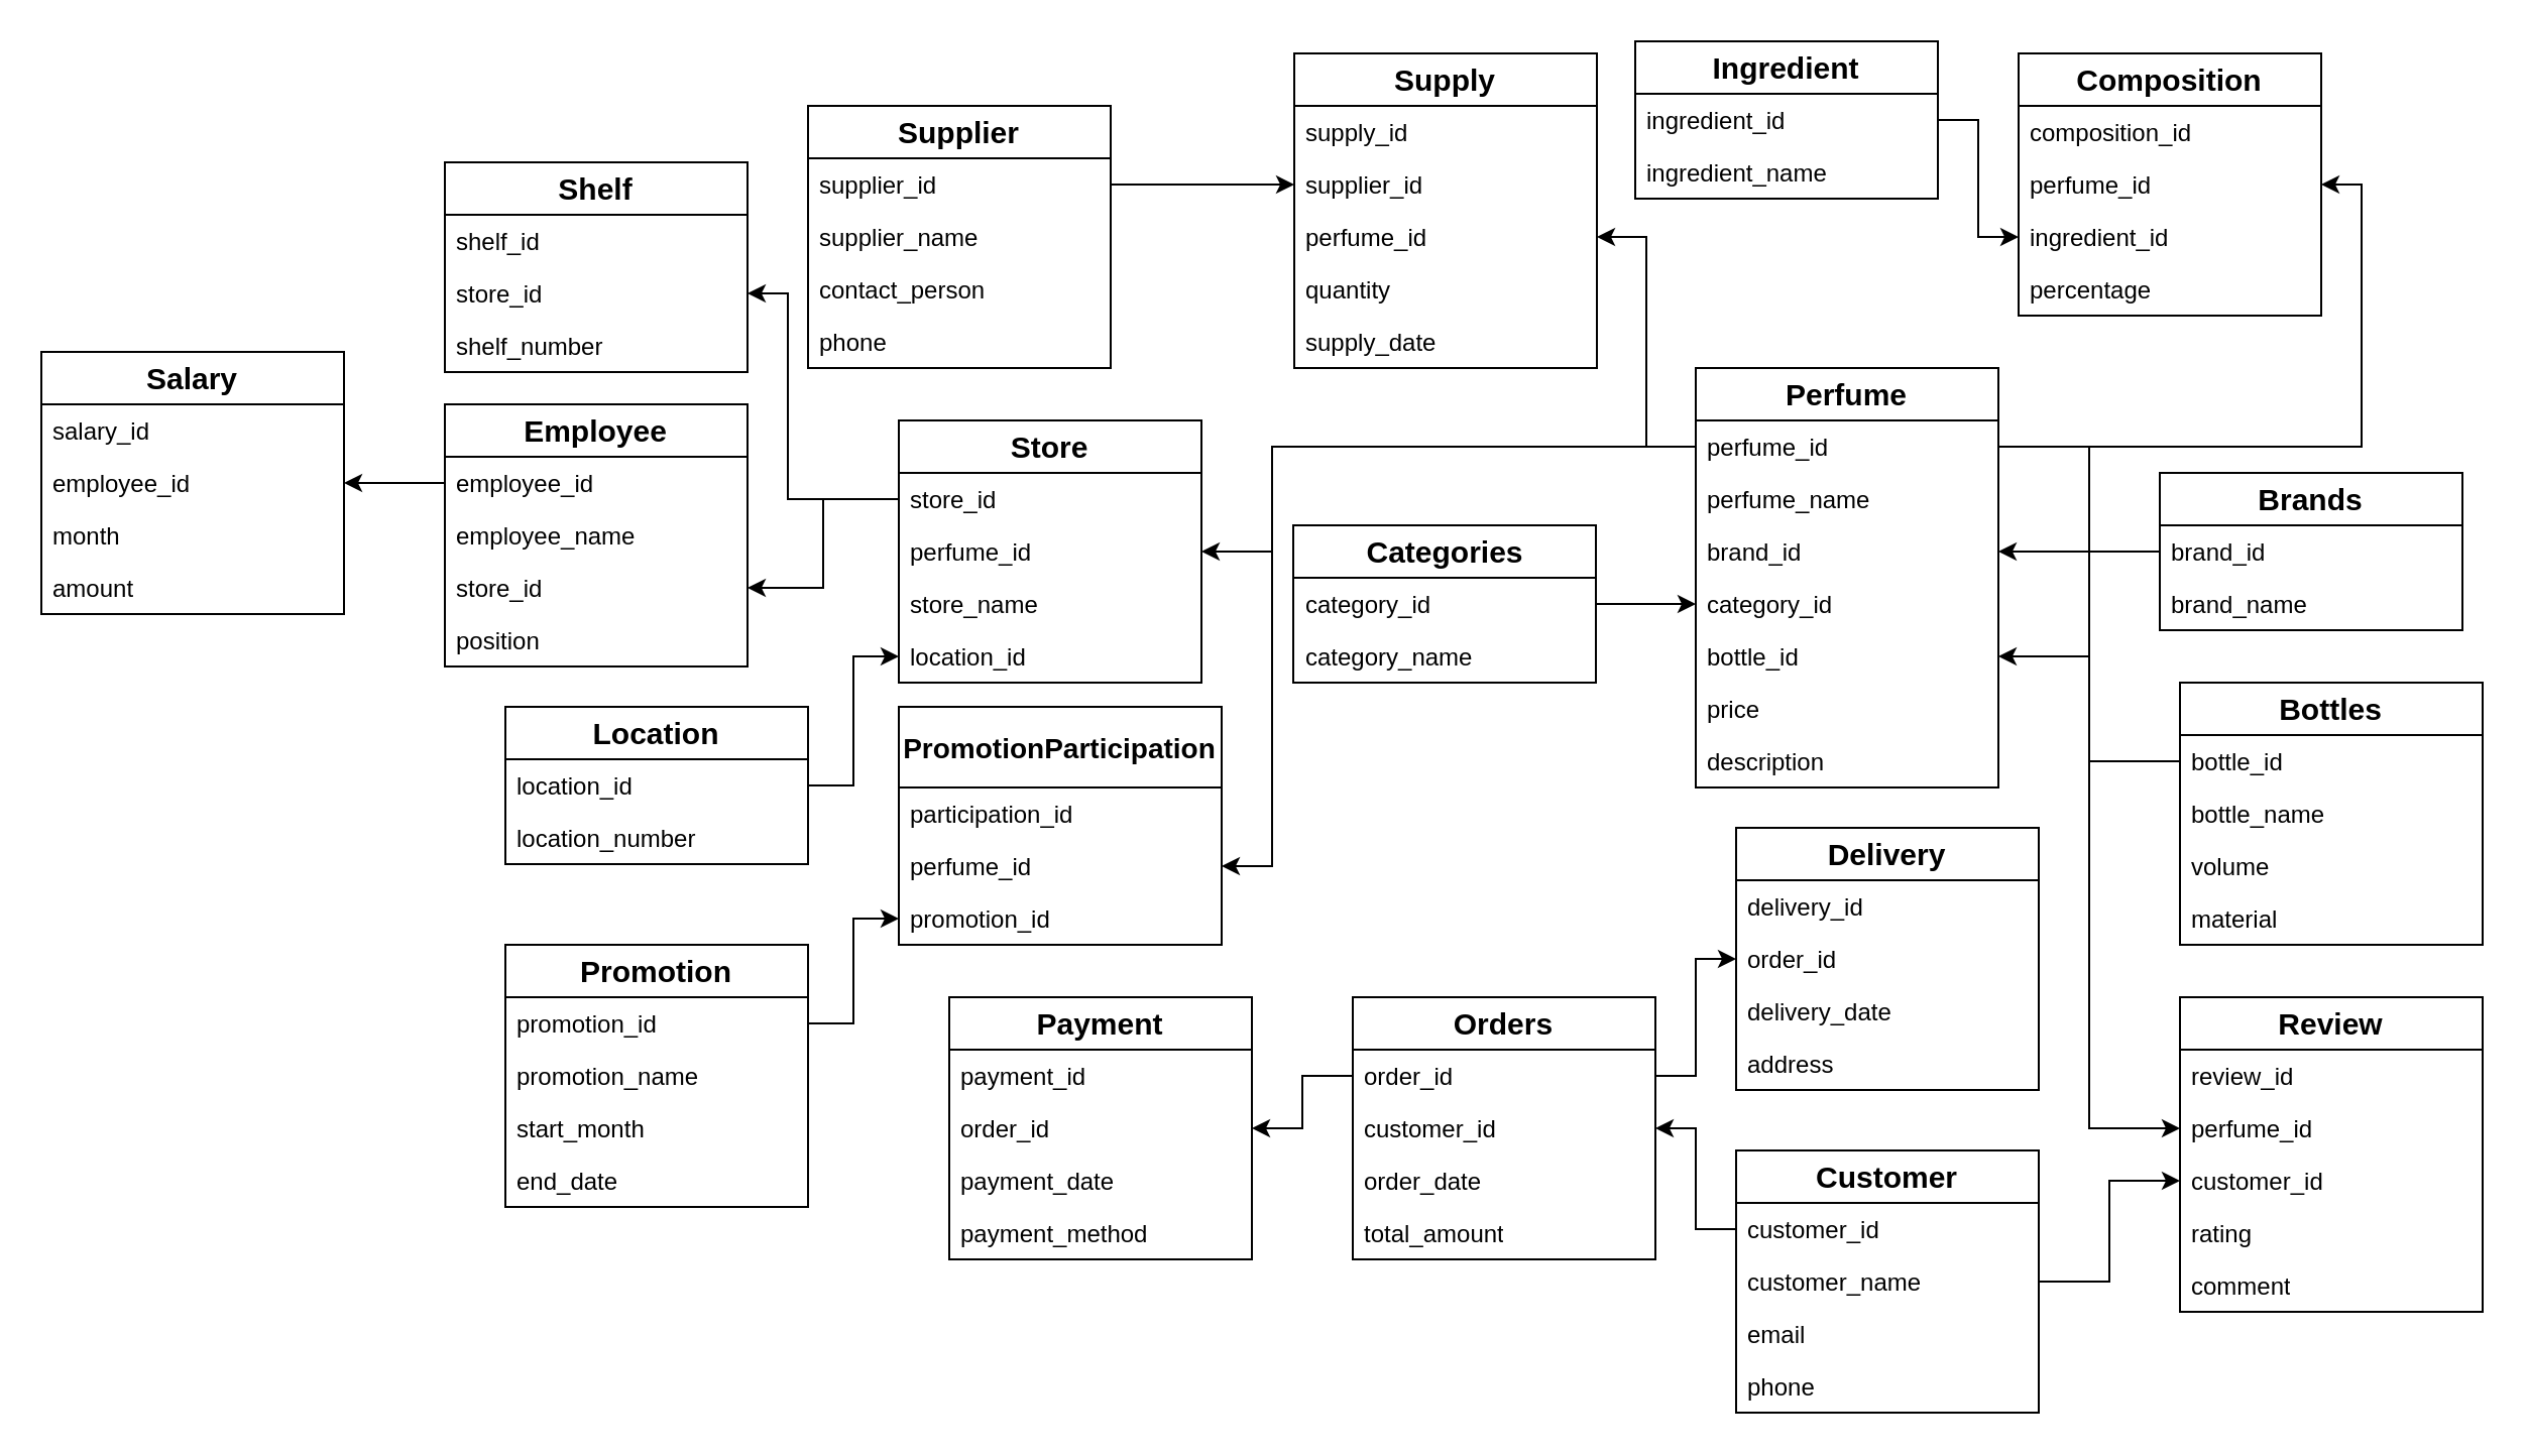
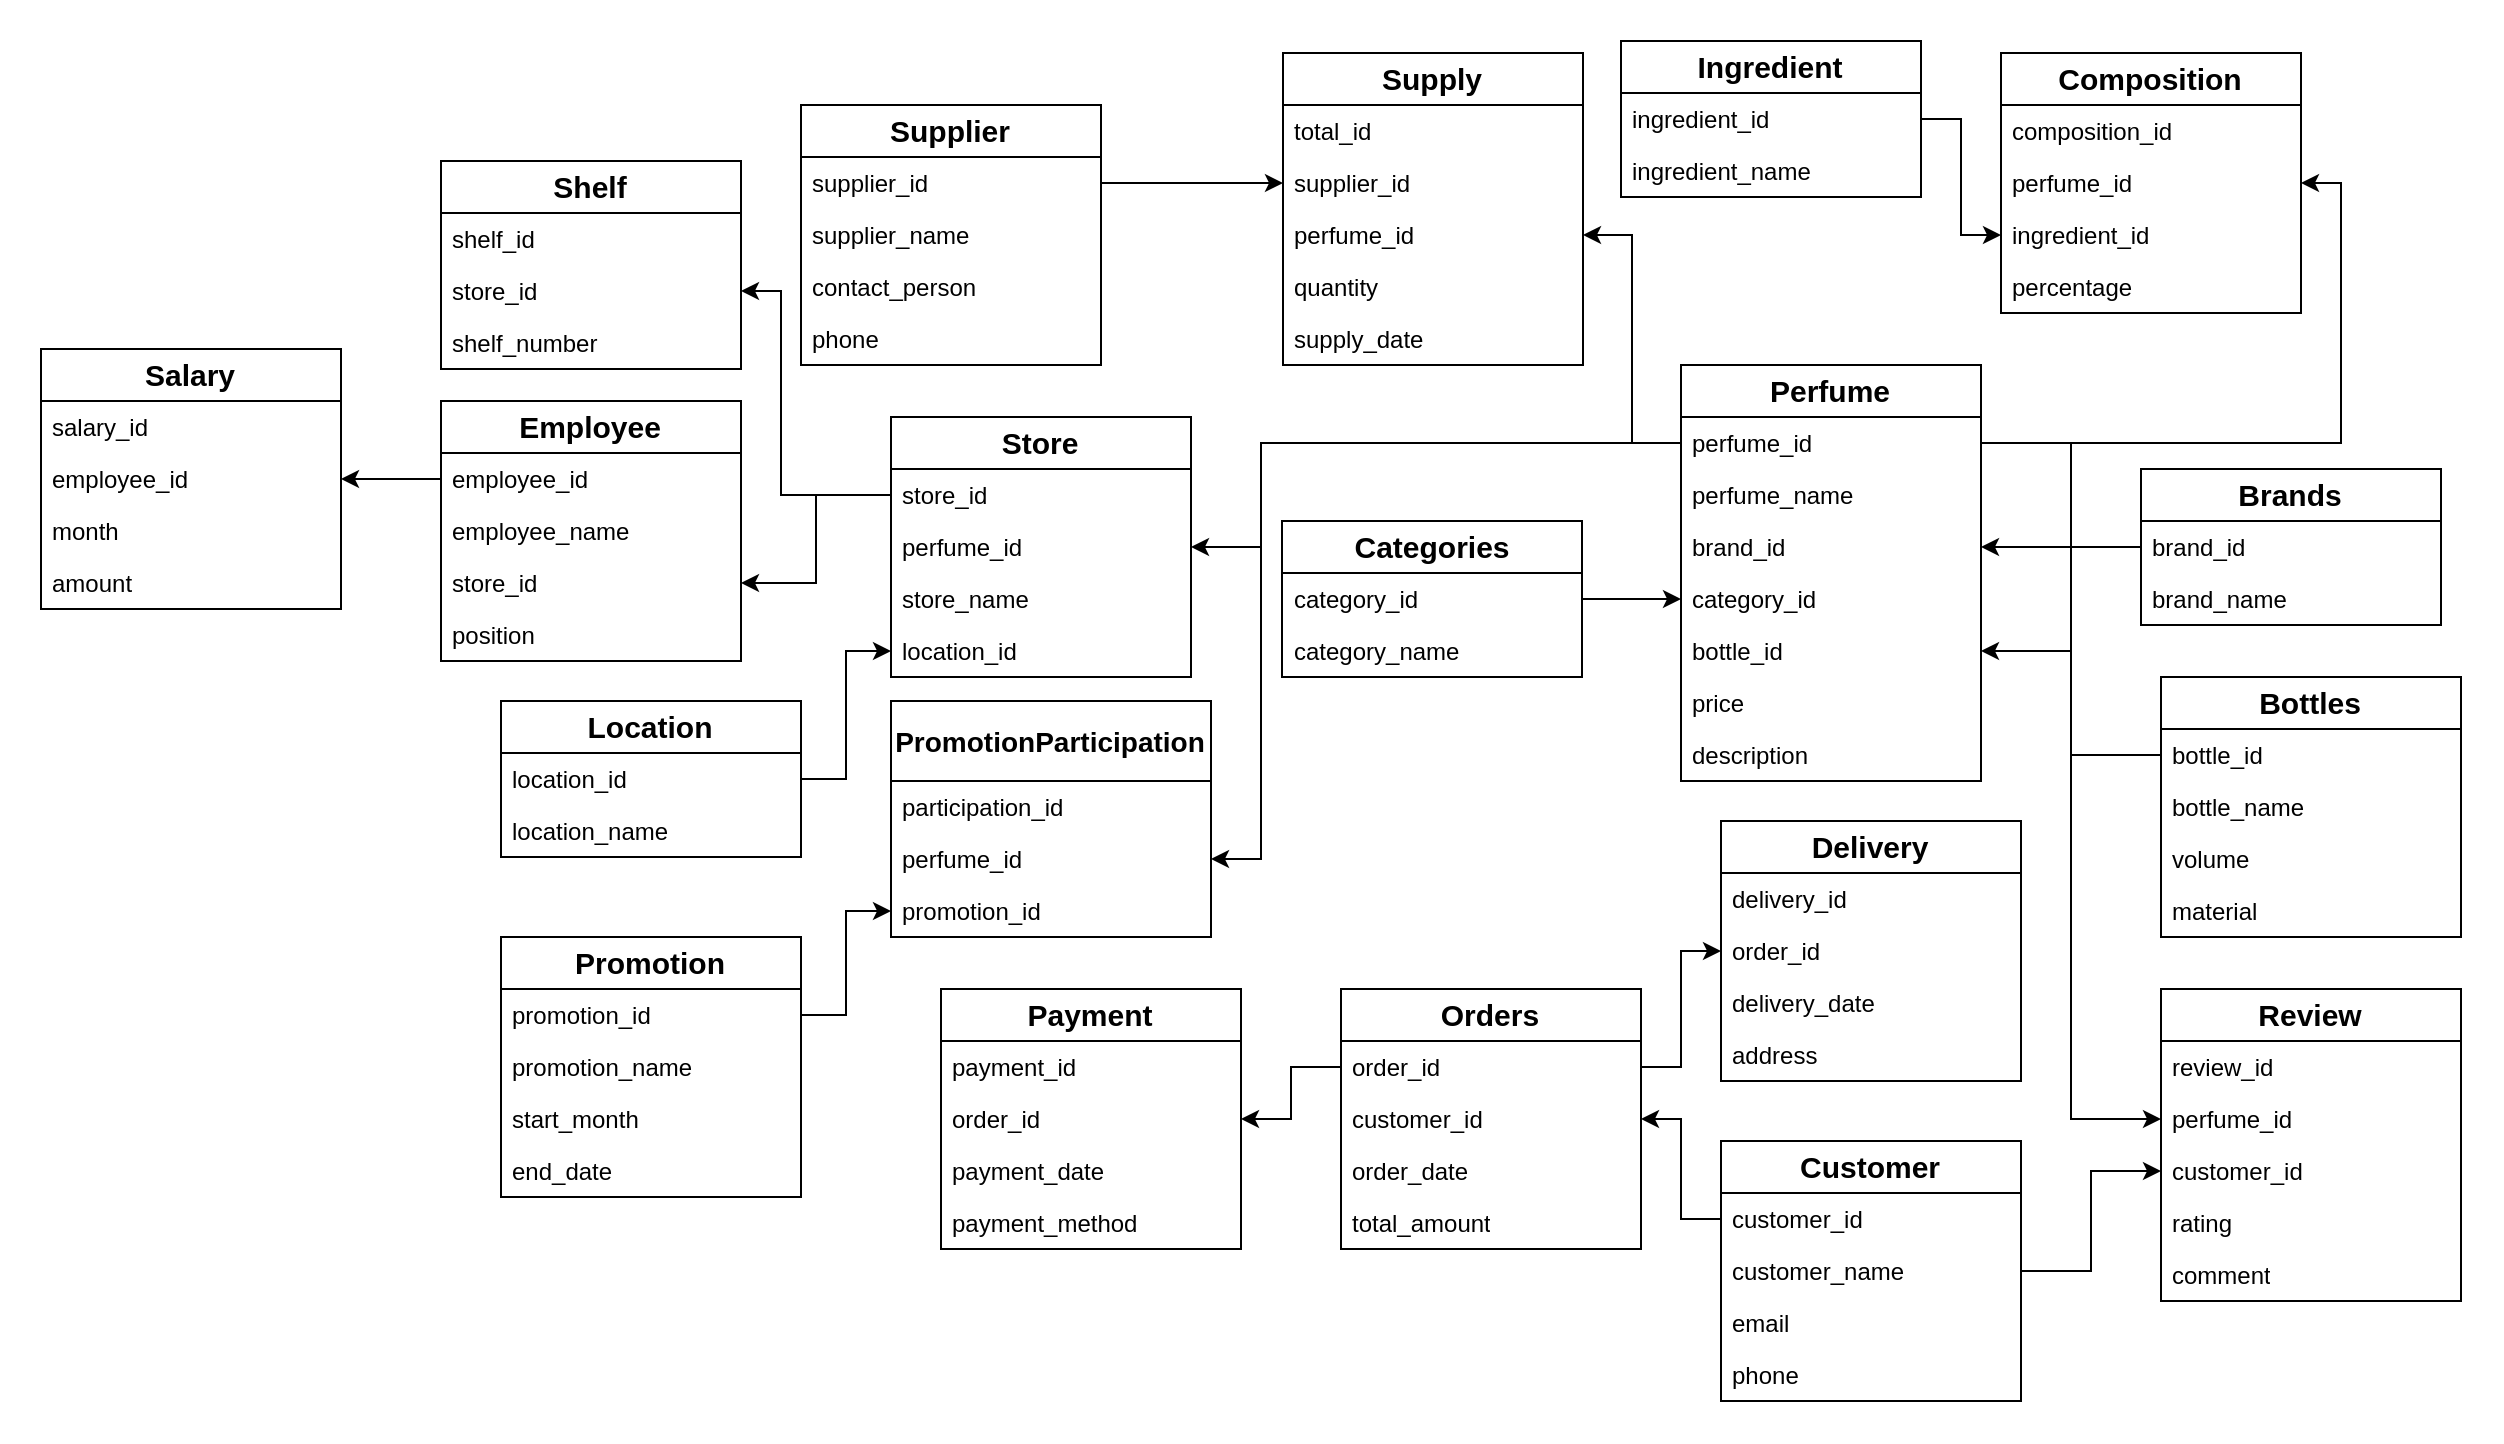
- <mxCell id="87" value="supply_id" style="text;strokeColor=none;fillColor=none;align=left;verticalAlign=top;spacingLeft=4;spacingRight=4;overflow=hidden;rotatable=0;points=[[0,0.5],[1,0.5]];portConstraint=eastwest;whiteSpace=wrap;html=1;" vertex="1" parent="86"><mxGeometry y="26" width="150" height="26" as="geometry" /></mxCell>
+ <mxCell id="87" value="total_id" style="text;strokeColor=none;fillColor=none;align=left;verticalAlign=top;spacingLeft=4;spacingRight=4;overflow=hidden;rotatable=0;points=[[0,0.5],[1,0.5]];portConstraint=eastwest;whiteSpace=wrap;html=1;" vertex="1" parent="86"><mxGeometry y="26" width="150" height="26" as="geometry" /></mxCell>
- <mxCell id="38" value="location_number" style="text;strokeColor=none;fillColor=none;align=left;verticalAlign=top;spacingLeft=4;spacingRight=4;overflow=hidden;rotatable=0;points=[[0,0.5],[1,0.5]];portConstraint=eastwest;whiteSpace=wrap;html=1;" vertex="1" parent="36"><mxGeometry y="52" width="150" height="26" as="geometry" /></mxCell>
+ <mxCell id="38" value="location_name" style="text;strokeColor=none;fillColor=none;align=left;verticalAlign=top;spacingLeft=4;spacingRight=4;overflow=hidden;rotatable=0;points=[[0,0.5],[1,0.5]];portConstraint=eastwest;whiteSpace=wrap;html=1;" vertex="1" parent="36"><mxGeometry y="52" width="150" height="26" as="geometry" /></mxCell>
